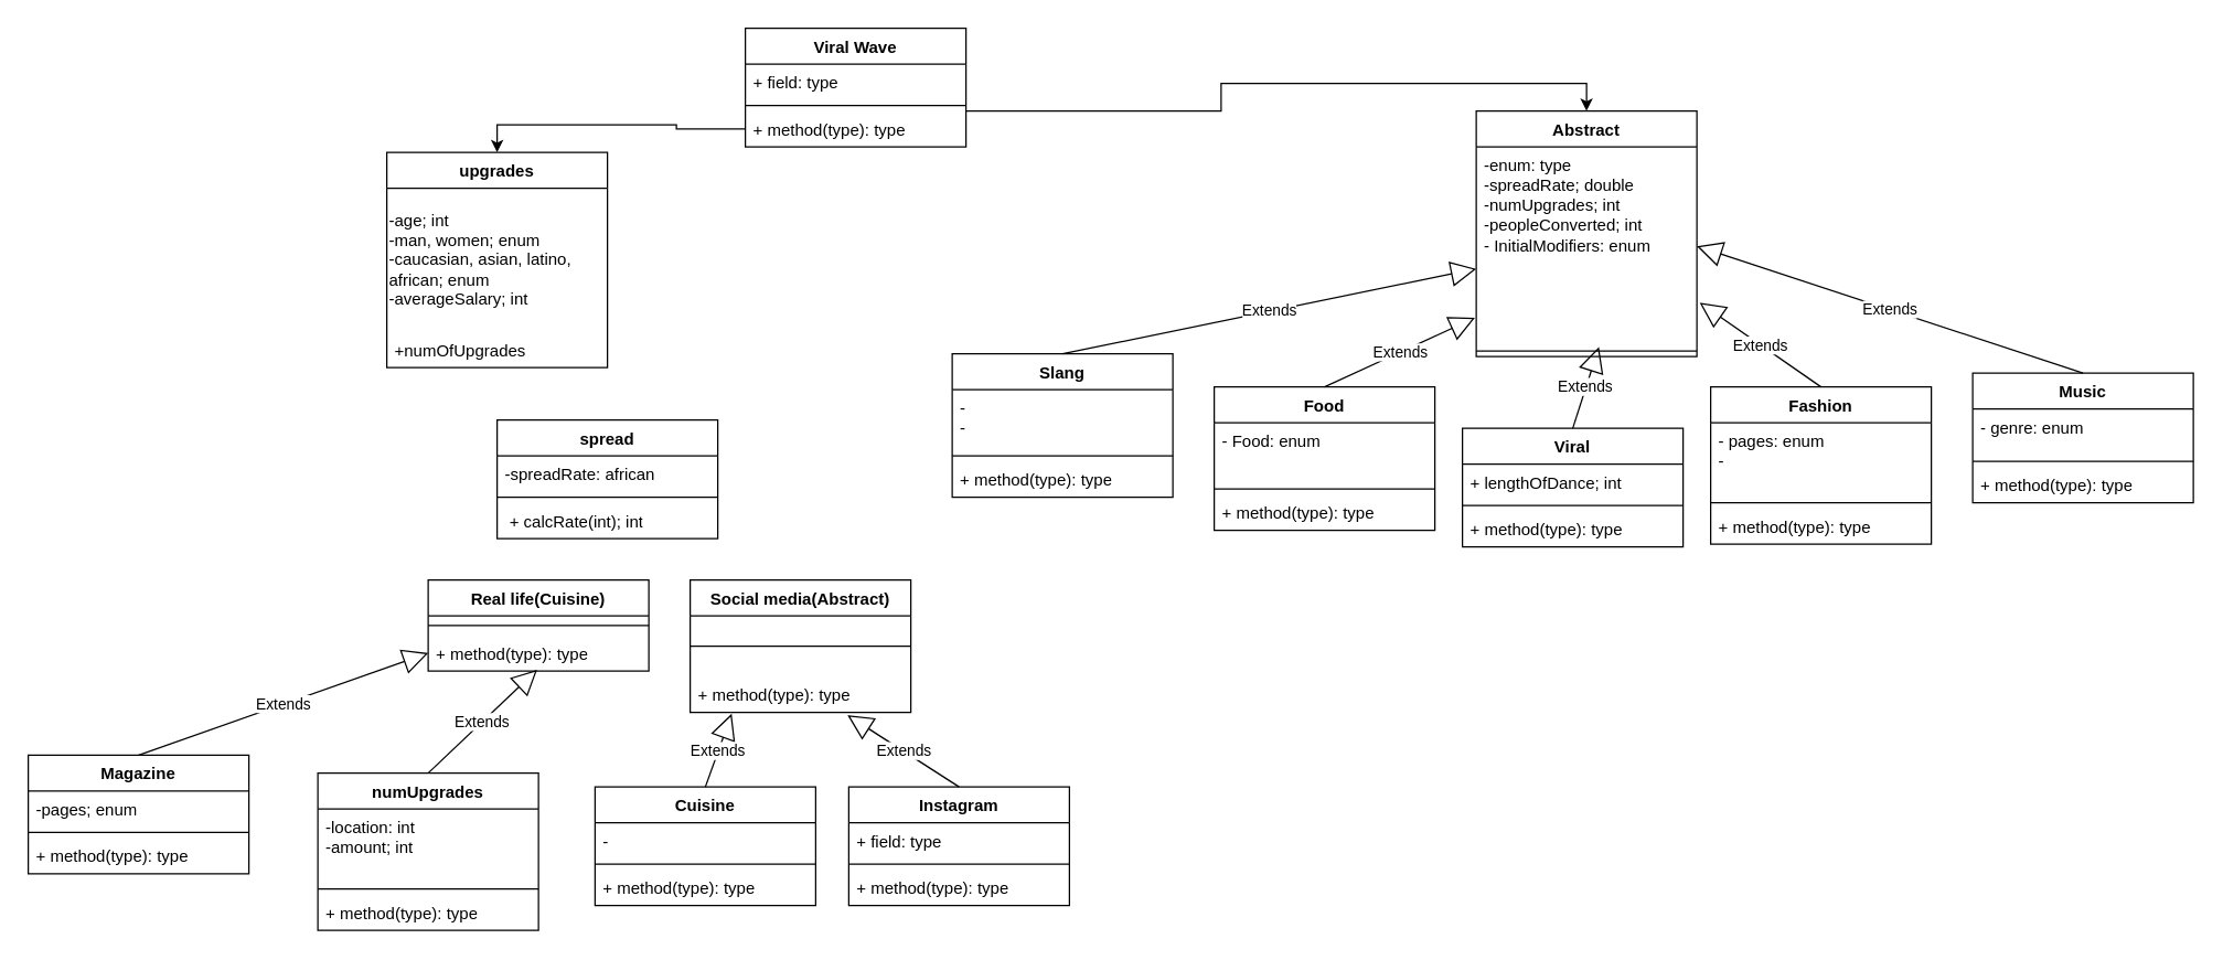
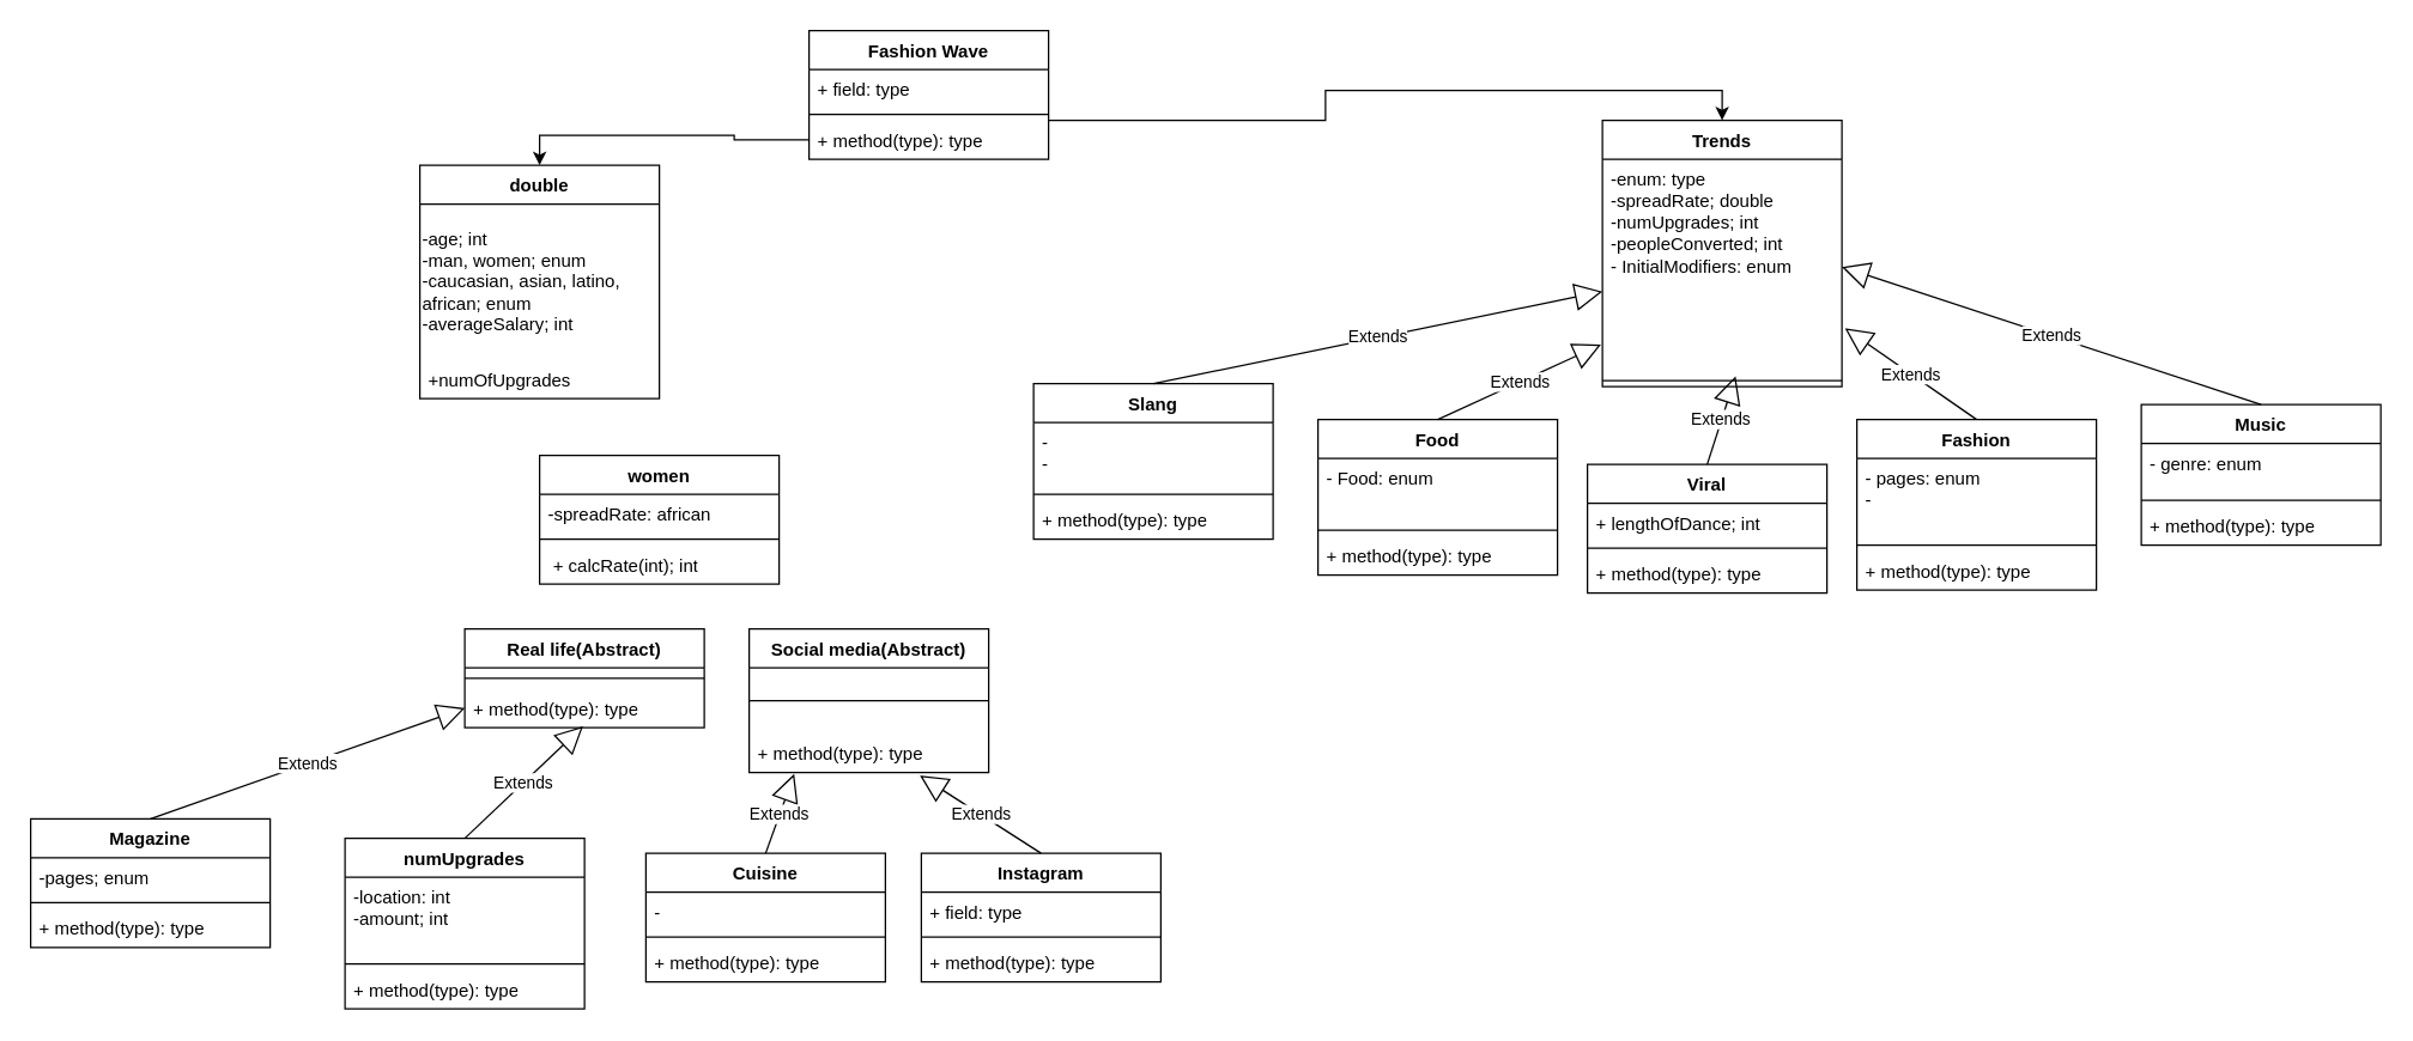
- <mxCell id="53" value="Viral Wave" style="swimlane;fontStyle=1;align=center;verticalAlign=top;childLayout=stackLayout;horizontal=1;startSize=26;horizontalStack=0;resizeParent=1;resizeParentMax=0;resizeLast=0;collapsible=1;marginBottom=0;whiteSpace=wrap;html=1;" parent="1" vertex="1"><mxGeometry x="540" y="20" width="160" height="86" as="geometry" /></mxCell>
+ <mxCell id="53" value="Fashion Wave" style="swimlane;fontStyle=1;align=center;verticalAlign=top;childLayout=stackLayout;horizontal=1;startSize=26;horizontalStack=0;resizeParent=1;resizeParentMax=0;resizeLast=0;collapsible=1;marginBottom=0;whiteSpace=wrap;html=1;" parent="1" vertex="1"><mxGeometry x="540" y="20" width="160" height="86" as="geometry" /></mxCell>
- <mxCell id="2" value="Abstract" style="swimlane;fontStyle=1;align=center;verticalAlign=top;childLayout=stackLayout;horizontal=1;startSize=26;horizontalStack=0;resizeParent=1;resizeParentMax=0;resizeLast=0;collapsible=1;marginBottom=0;whiteSpace=wrap;html=1;" parent="1" vertex="1"><mxGeometry x="1070" y="80" width="160" height="178" as="geometry" /></mxCell>
+ <mxCell id="2" value="Trends" style="swimlane;fontStyle=1;align=center;verticalAlign=top;childLayout=stackLayout;horizontal=1;startSize=26;horizontalStack=0;resizeParent=1;resizeParentMax=0;resizeLast=0;collapsible=1;marginBottom=0;whiteSpace=wrap;html=1;" parent="1" vertex="1"><mxGeometry x="1070" y="80" width="160" height="178" as="geometry" /></mxCell>
- <mxCell id="20" value="upgrades" style="swimlane;fontStyle=1;align=center;verticalAlign=top;childLayout=stackLayout;horizontal=1;startSize=26;horizontalStack=0;resizeParent=1;resizeParentMax=0;resizeLast=0;collapsible=1;marginBottom=0;whiteSpace=wrap;html=1;" parent="1" vertex="1"><mxGeometry x="280" y="110" width="160" height="156" as="geometry" /></mxCell>
+ <mxCell id="20" value="double" style="swimlane;fontStyle=1;align=center;verticalAlign=top;childLayout=stackLayout;horizontal=1;startSize=26;horizontalStack=0;resizeParent=1;resizeParentMax=0;resizeLast=0;collapsible=1;marginBottom=0;whiteSpace=wrap;html=1;" parent="1" vertex="1"><mxGeometry x="280" y="110" width="160" height="156" as="geometry" /></mxCell>
- <mxCell id="23" value="spread" style="swimlane;fontStyle=1;align=center;verticalAlign=top;childLayout=stackLayout;horizontal=1;startSize=26;horizontalStack=0;resizeParent=1;resizeParentMax=0;resizeLast=0;collapsible=1;marginBottom=0;whiteSpace=wrap;html=1;" parent="1" vertex="1"><mxGeometry x="360" y="304" width="160" height="86" as="geometry" /></mxCell>
+ <mxCell id="23" value="women" style="swimlane;fontStyle=1;align=center;verticalAlign=top;childLayout=stackLayout;horizontal=1;startSize=26;horizontalStack=0;resizeParent=1;resizeParentMax=0;resizeLast=0;collapsible=1;marginBottom=0;whiteSpace=wrap;html=1;" parent="1" vertex="1"><mxGeometry x="360" y="304" width="160" height="86" as="geometry" /></mxCell>
- <mxCell id="30" value="Real life(Cuisine)" style="swimlane;fontStyle=1;align=center;verticalAlign=top;childLayout=stackLayout;horizontal=1;startSize=26;horizontalStack=0;resizeParent=1;resizeParentMax=0;resizeLast=0;collapsible=1;marginBottom=0;whiteSpace=wrap;html=1;" parent="1" vertex="1"><mxGeometry x="310" y="420" width="160" height="66" as="geometry" /></mxCell>
+ <mxCell id="30" value="Real life(Abstract)" style="swimlane;fontStyle=1;align=center;verticalAlign=top;childLayout=stackLayout;horizontal=1;startSize=26;horizontalStack=0;resizeParent=1;resizeParentMax=0;resizeLast=0;collapsible=1;marginBottom=0;whiteSpace=wrap;html=1;" parent="1" vertex="1"><mxGeometry x="310" y="420" width="160" height="66" as="geometry" /></mxCell>
